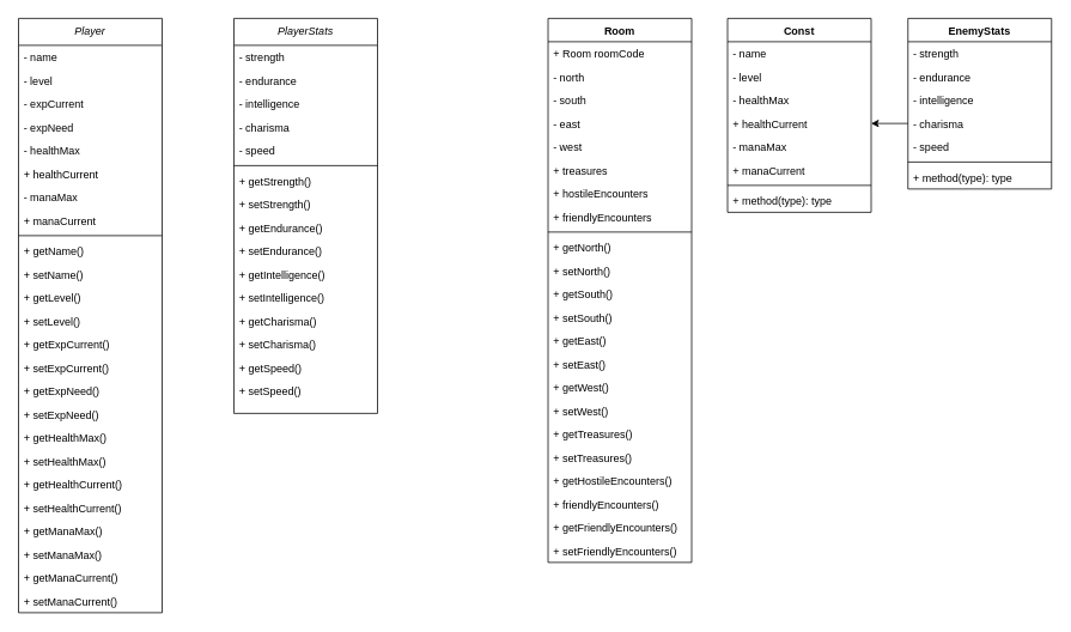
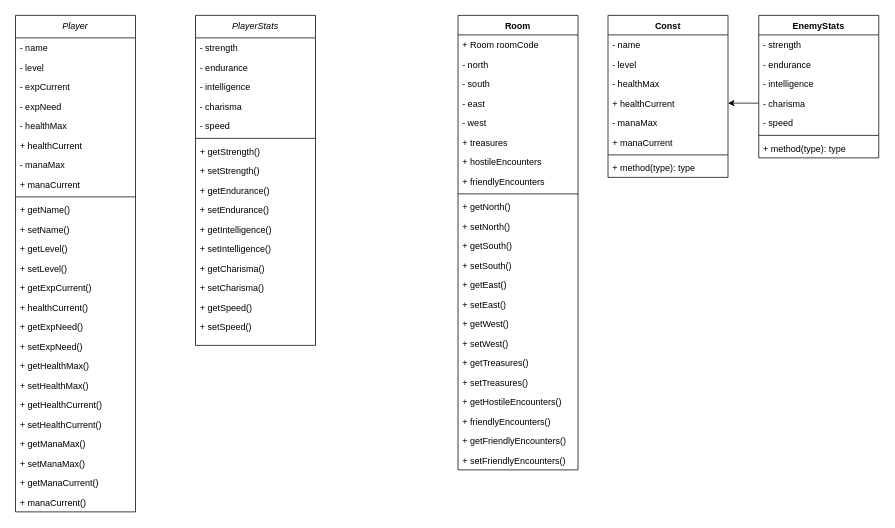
- <mxCell id="17" value="+ setExpCurrent()" style="text;align=left;verticalAlign=top;spacingLeft=4;spacingRight=4;overflow=hidden;rotatable=0;points=[[0,0.5],[1,0.5]];portConstraint=eastwest;" parent="2" vertex="1"><mxGeometry y="376" width="160" height="26" as="geometry" /></mxCell>
+ <mxCell id="17" value="+ healthCurrent()" style="text;align=left;verticalAlign=top;spacingLeft=4;spacingRight=4;overflow=hidden;rotatable=0;points=[[0,0.5],[1,0.5]];portConstraint=eastwest;" parent="2" vertex="1"><mxGeometry y="376" width="160" height="26" as="geometry" /></mxCell>
- <mxCell id="27" value="+ setManaCurrent()" style="text;align=left;verticalAlign=top;spacingLeft=4;spacingRight=4;overflow=hidden;rotatable=0;points=[[0,0.5],[1,0.5]];portConstraint=eastwest;" parent="2" vertex="1"><mxGeometry y="636" width="160" height="26" as="geometry" /></mxCell>
+ <mxCell id="27" value="+ manaCurrent()" style="text;align=left;verticalAlign=top;spacingLeft=4;spacingRight=4;overflow=hidden;rotatable=0;points=[[0,0.5],[1,0.5]];portConstraint=eastwest;" parent="2" vertex="1"><mxGeometry y="636" width="160" height="26" as="geometry" /></mxCell>
